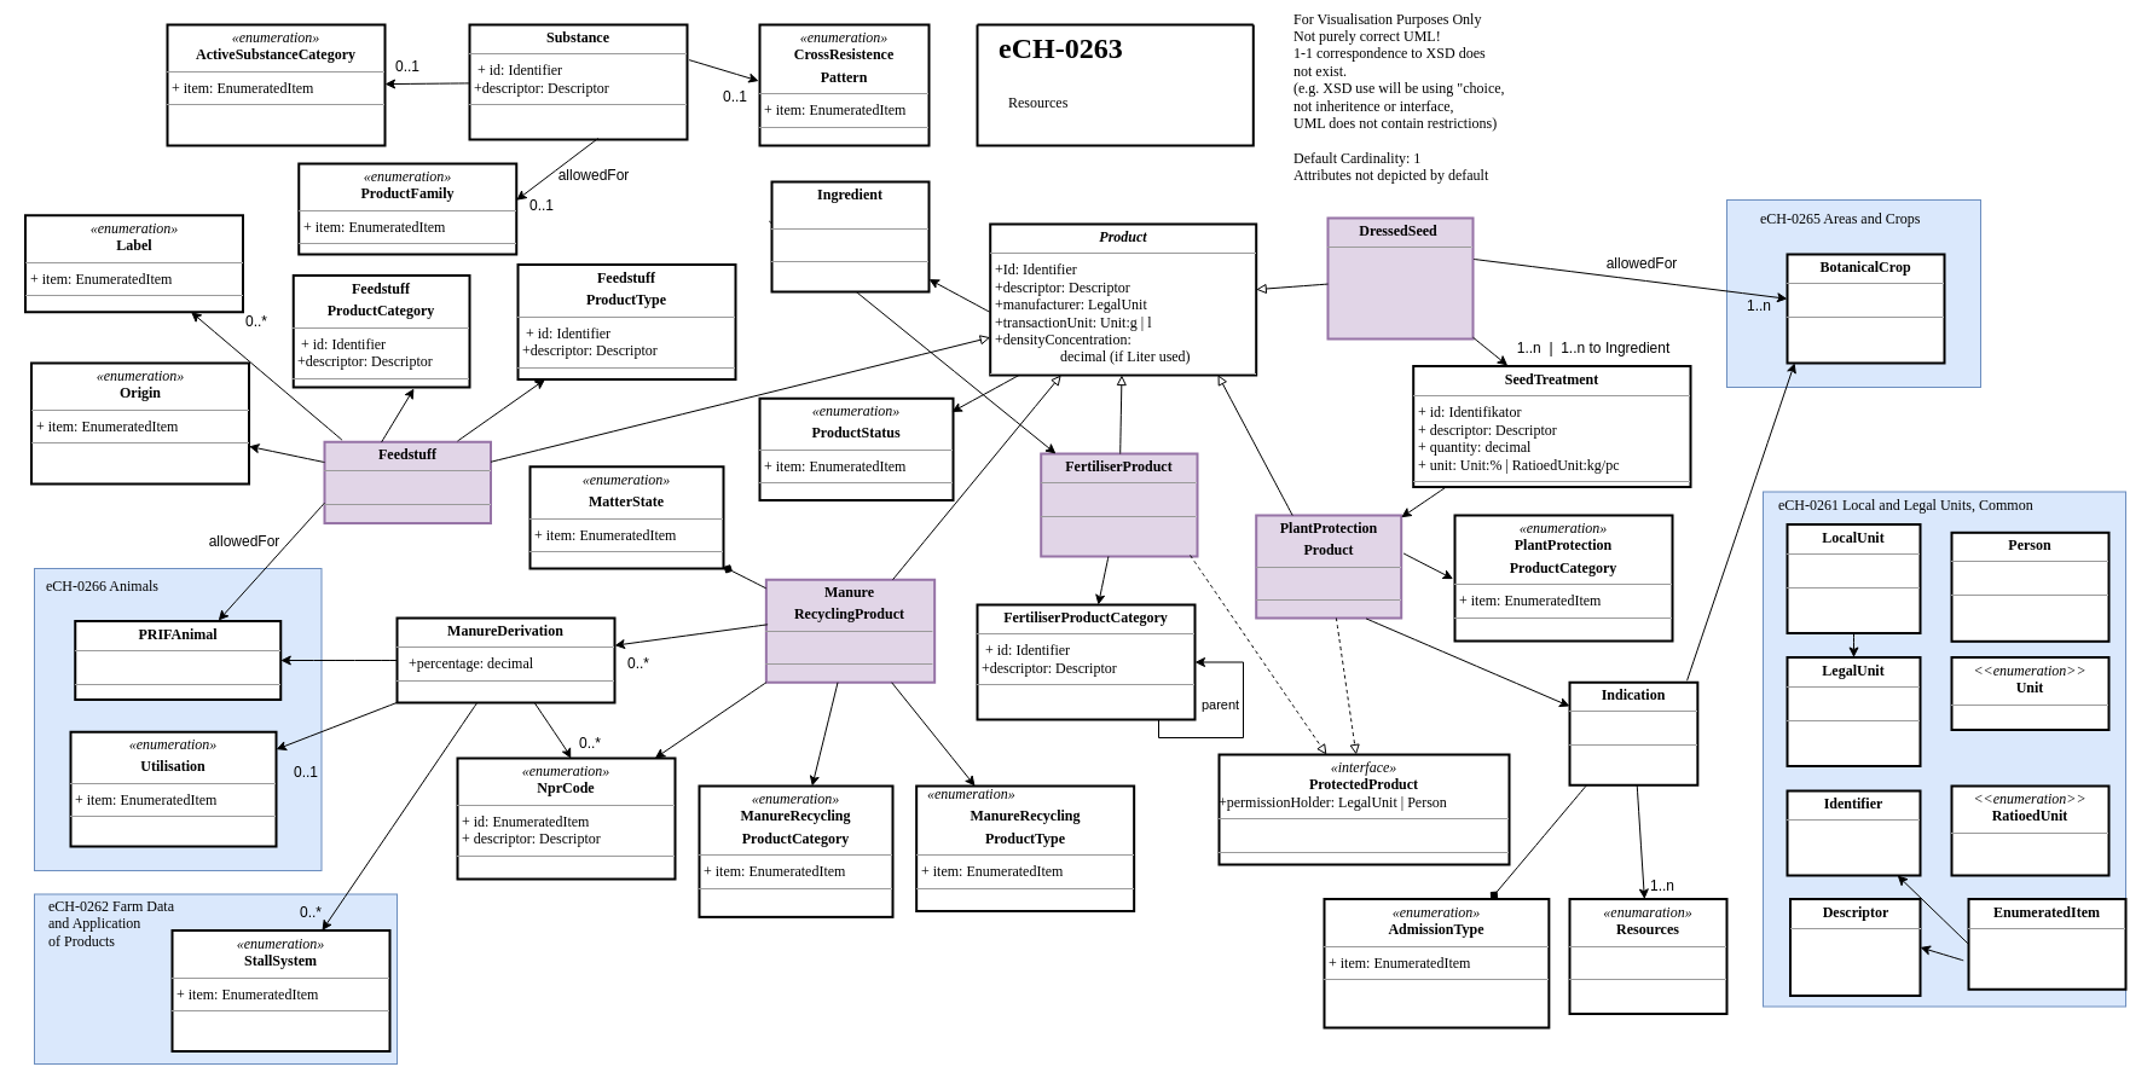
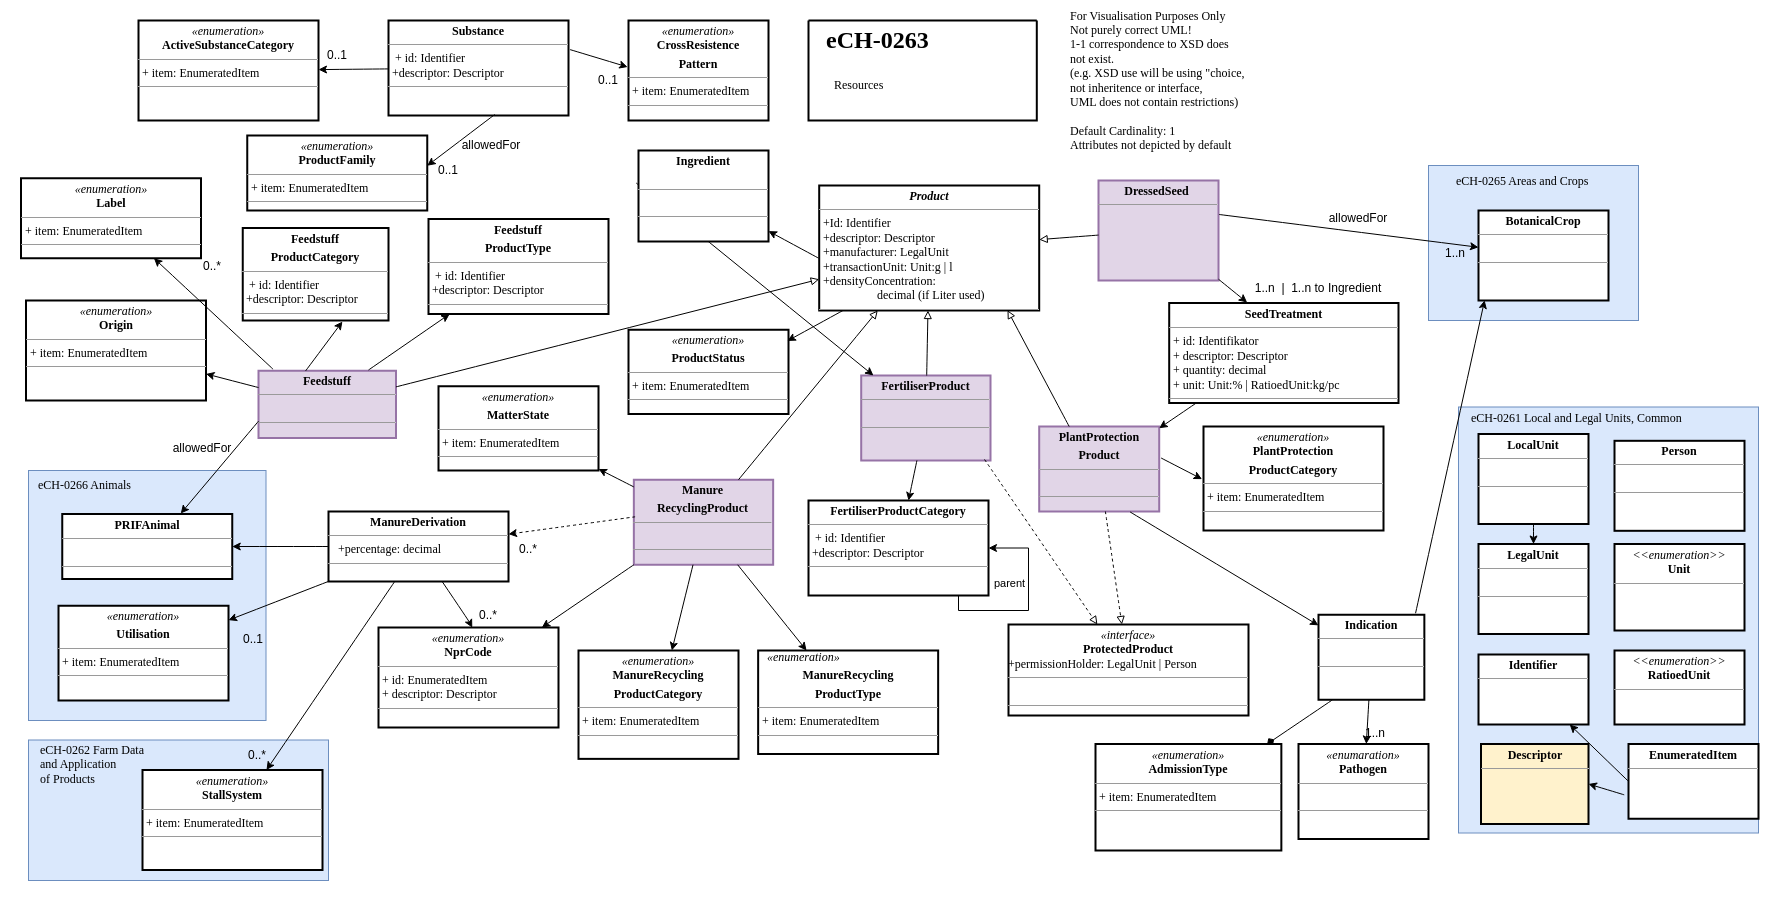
- <mxCell id="16" value="&lt;p style=&quot;margin:0px;margin-top:4px;text-align:center;&quot;&gt;&lt;b&gt;Feedstuff&lt;/b&gt;&lt;/p&gt;&lt;hr size=&quot;1&quot;&gt;&lt;p style=&quot;margin:0px;margin-left:4px;&quot;&gt;&amp;nbsp;&lt;br&gt;&lt;/p&gt;&lt;hr size=&quot;1&quot;&gt;&lt;p style=&quot;margin:0px;margin-left:4px;&quot;&gt;&lt;br&gt;&lt;/p&gt;" style="verticalAlign=top;align=left;overflow=fill;fontSize=12;fontFamily=Verdana;html=1;sketch=0;strokeWidth=2;fillColor=#e1d5e7;strokeColor=#9673a6;" parent="1" vertex="1"><mxGeometry x="268" y="365.25" width="137.5" height="67.25" as="geometry" /></mxCell>
+ <mxCell id="16" value="&lt;p style=&quot;margin:0px;margin-top:4px;text-align:center;&quot;&gt;&lt;b&gt;Feedstuff&lt;/b&gt;&lt;/p&gt;&lt;hr size=&quot;1&quot;&gt;&lt;p style=&quot;margin:0px;margin-left:4px;&quot;&gt;&amp;nbsp;&lt;br&gt;&lt;/p&gt;&lt;hr size=&quot;1&quot;&gt;&lt;p style=&quot;margin:0px;margin-left:4px;&quot;&gt;&lt;br&gt;&lt;/p&gt;" style="verticalAlign=top;align=left;overflow=fill;fontSize=12;fontFamily=Verdana;html=1;sketch=0;strokeWidth=2;fillColor=#e1d5e7;strokeColor=#9673a6;" parent="1" vertex="1"><mxGeometry x="258" y="370.25" width="137.5" height="67.25" as="geometry" /></mxCell>
- <mxCell id="83" value="" style="endArrow=diamond;html=1;sketch=0;fontFamily=Verdana;curved=1;" parent="1" source="14" target="82" edge="1"><mxGeometry width="50" height="50" relative="1" as="geometry"><mxPoint x="613.116" y="624.775" as="sourcePoint" /><mxPoint x="778.13" y="901" as="targetPoint" /></mxGeometry></mxCell>
+ <mxCell id="83" value="" style="endArrow=classic;html=1;sketch=0;fontFamily=Verdana;curved=1;" parent="1" source="14" target="82" edge="1"><mxGeometry width="50" height="50" relative="1" as="geometry"><mxPoint x="613.116" y="624.775" as="sourcePoint" /><mxPoint x="778.13" y="901" as="targetPoint" /></mxGeometry></mxCell>
- <mxCell id="105" value="" style="endArrow=classic;html=1;sketch=0;fontFamily=Verdana;curved=1;exitX=0.009;exitY=0.436;exitDx=0;exitDy=0;exitPerimeter=0;" edge="1" parent="1" source="14" target="43"><mxGeometry width="50" height="50" relative="1" as="geometry"><mxPoint x="451" y="591" as="sourcePoint" /><mxPoint x="483" y="639" as="targetPoint" /></mxGeometry></mxCell>
+ <mxCell id="105" value="" style="endArrow=classic;html=1;sketch=0;fontFamily=Verdana;curved=1;exitX=0.009;exitY=0.436;exitDx=0;exitDy=0;exitPerimeter=0;dashed=1;" edge="1" parent="1" source="14" target="43"><mxGeometry width="50" height="50" relative="1" as="geometry"><mxPoint x="451" y="591" as="sourcePoint" /><mxPoint x="483" y="639" as="targetPoint" /></mxGeometry></mxCell>
- <mxCell id="98" value="&lt;p style=&quot;margin:0px;margin-top:4px;text-align:center;&quot;&gt;&lt;i&gt;&amp;lt;&amp;lt;enumeration&amp;gt;&amp;gt;&lt;/i&gt;&lt;br&gt;&lt;b&gt;Unit&lt;/b&gt;&lt;/p&gt;&lt;hr size=&quot;1&quot;&gt;&lt;p style=&quot;margin:0px;margin-left:4px;&quot;&gt;&lt;br&gt;&lt;/p&gt;" style="verticalAlign=top;align=left;overflow=fill;fontSize=12;fontFamily=Verdana;html=1;sketch=0;strokeWidth=2;" vertex="1" parent="1"><mxGeometry x="1614" y="543.5" width="130" height="60" as="geometry" /></mxCell>
+ <mxCell id="98" value="&lt;p style=&quot;margin:0px;margin-top:4px;text-align:center;&quot;&gt;&lt;i&gt;&amp;lt;&amp;lt;enumeration&amp;gt;&amp;gt;&lt;/i&gt;&lt;br&gt;&lt;b&gt;Unit&lt;/b&gt;&lt;/p&gt;&lt;hr size=&quot;1&quot;&gt;&lt;p style=&quot;margin:0px;margin-left:4px;&quot;&gt;&lt;br&gt;&lt;/p&gt;" style="verticalAlign=top;align=left;overflow=fill;fontSize=12;fontFamily=Verdana;html=1;sketch=0;strokeWidth=2;" vertex="1" parent="1"><mxGeometry x="1614" y="543.5" width="130" height="86.5" as="geometry" /></mxCell>
- <mxCell id="38" value="&lt;p style=&quot;margin:0px;margin-top:4px;text-align:center;&quot;&gt;&lt;b style=&quot;background-color: initial;&quot;&gt;Indication&lt;/b&gt;&lt;/p&gt;&lt;hr size=&quot;1&quot;&gt;&lt;p style=&quot;margin:0px;margin-left:4px;&quot;&gt;&amp;nbsp;&lt;br&gt;&lt;/p&gt;&lt;hr size=&quot;1&quot;&gt;&lt;p style=&quot;margin:0px;margin-left:4px;&quot;&gt;&lt;br&gt;&lt;/p&gt;" style="verticalAlign=top;align=left;overflow=fill;fontSize=12;fontFamily=Verdana;html=1;sketch=0;strokeWidth=2;" parent="1" vertex="1"><mxGeometry x="1298" y="564.25" width="105.85" height="85" as="geometry" /></mxCell>
+ <mxCell id="38" value="&lt;p style=&quot;margin:0px;margin-top:4px;text-align:center;&quot;&gt;&lt;b style=&quot;background-color: initial;&quot;&gt;Indication&lt;/b&gt;&lt;/p&gt;&lt;hr size=&quot;1&quot;&gt;&lt;p style=&quot;margin:0px;margin-left:4px;&quot;&gt;&amp;nbsp;&lt;br&gt;&lt;/p&gt;&lt;hr size=&quot;1&quot;&gt;&lt;p style=&quot;margin:0px;margin-left:4px;&quot;&gt;&lt;br&gt;&lt;/p&gt;" style="verticalAlign=top;align=left;overflow=fill;fontSize=12;fontFamily=Verdana;html=1;sketch=0;strokeWidth=2;" parent="1" vertex="1"><mxGeometry x="1318" y="614.25" width="105.85" height="85" as="geometry" /></mxCell>
- <mxCell id="75" value="&lt;p style=&quot;margin:0px;margin-top:4px;text-align:center;&quot;&gt;&lt;i&gt;«enumaration»&lt;/i&gt;&lt;br&gt;&lt;b&gt;Resources&lt;/b&gt;&lt;/p&gt;&lt;hr size=&quot;1&quot;&gt;&lt;p style=&quot;margin:0px;margin-left:4px;&quot;&gt;&amp;nbsp;&lt;br&gt;&lt;/p&gt;&lt;hr size=&quot;1&quot;&gt;&lt;p style=&quot;margin:0px;margin-left:4px;&quot;&gt;&lt;br&gt;&lt;/p&gt;" style="verticalAlign=top;align=left;overflow=fill;fontSize=12;fontFamily=Verdana;html=1;sketch=0;strokeWidth=2;" parent="1" vertex="1"><mxGeometry x="1298" y="743.5" width="130" height="95" as="geometry" /></mxCell>
+ <mxCell id="75" value="&lt;p style=&quot;margin:0px;margin-top:4px;text-align:center;&quot;&gt;&lt;i&gt;«enumaration»&lt;/i&gt;&lt;br&gt;&lt;b&gt;Pathogen&lt;/b&gt;&lt;/p&gt;&lt;hr size=&quot;1&quot;&gt;&lt;p style=&quot;margin:0px;margin-left:4px;&quot;&gt;&amp;nbsp;&lt;br&gt;&lt;/p&gt;&lt;hr size=&quot;1&quot;&gt;&lt;p style=&quot;margin:0px;margin-left:4px;&quot;&gt;&lt;br&gt;&lt;/p&gt;" style="verticalAlign=top;align=left;overflow=fill;fontSize=12;fontFamily=Verdana;html=1;sketch=0;strokeWidth=2;" parent="1" vertex="1"><mxGeometry x="1298" y="743.5" width="130" height="95" as="geometry" /></mxCell>
- <mxCell id="25" value="&lt;p style=&quot;margin:0px;margin-top:4px;text-align:center;&quot;&gt;&lt;b&gt;Descriptor&lt;/b&gt;&lt;/p&gt;&lt;hr size=&quot;1&quot;&gt;&lt;p style=&quot;margin:0px;margin-left:4px;&quot;&gt;&lt;br&gt;&lt;/p&gt;" style="verticalAlign=top;align=left;overflow=fill;fontSize=12;fontFamily=Verdana;html=1;sketch=0;strokeWidth=2;" parent="1" vertex="1"><mxGeometry x="1480.5" y="743.5" width="107.5" height="80" as="geometry" /></mxCell>
+ <mxCell id="25" value="&lt;p style=&quot;margin:0px;margin-top:4px;text-align:center;&quot;&gt;&lt;b&gt;Descriptor&lt;/b&gt;&lt;/p&gt;&lt;hr size=&quot;1&quot;&gt;&lt;p style=&quot;margin:0px;margin-left:4px;&quot;&gt;&lt;br&gt;&lt;/p&gt;" style="verticalAlign=top;align=left;overflow=fill;fontSize=12;fontFamily=Verdana;html=1;sketch=0;strokeWidth=2;fillColor=#fff2cc;" parent="1" vertex="1"><mxGeometry x="1480.5" y="743.5" width="107.5" height="80" as="geometry" /></mxCell>
